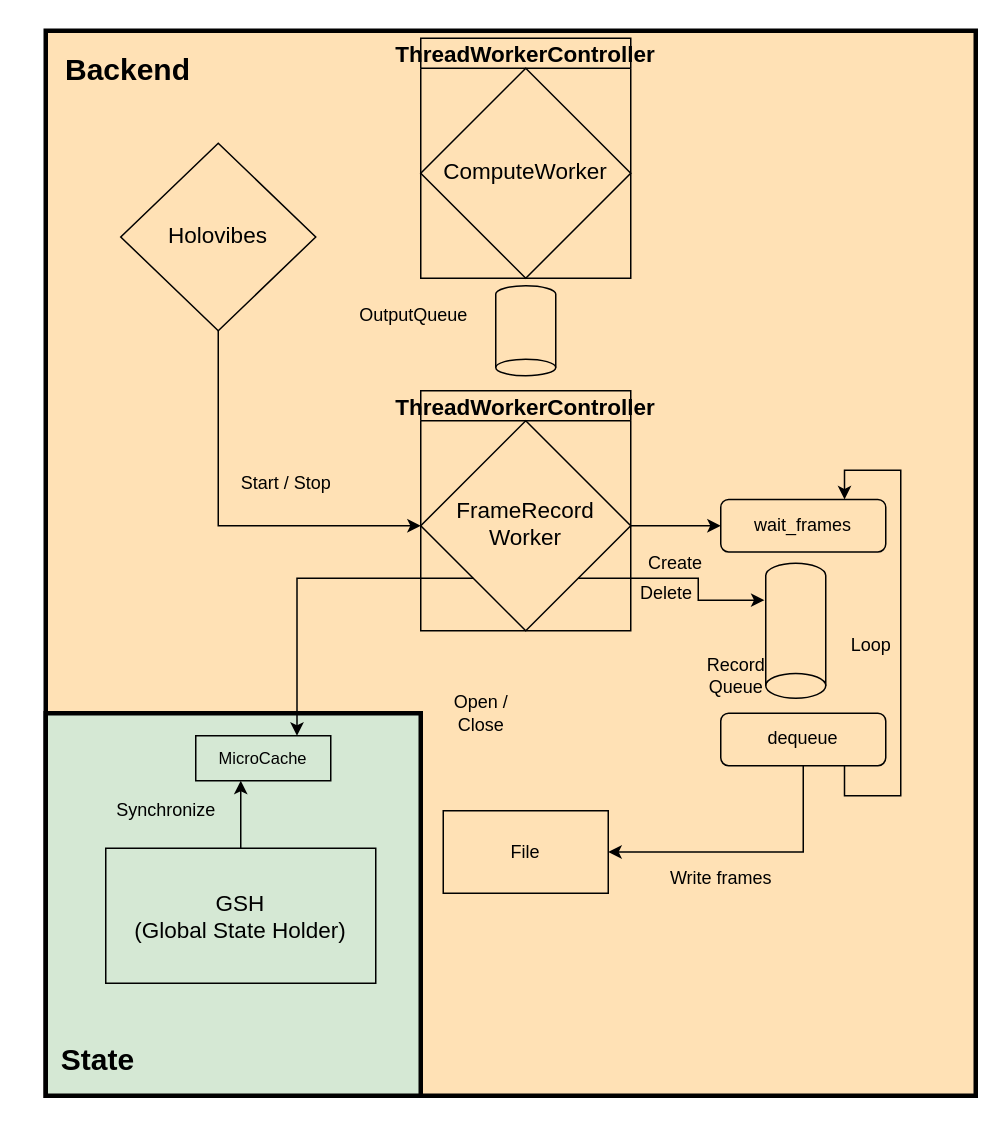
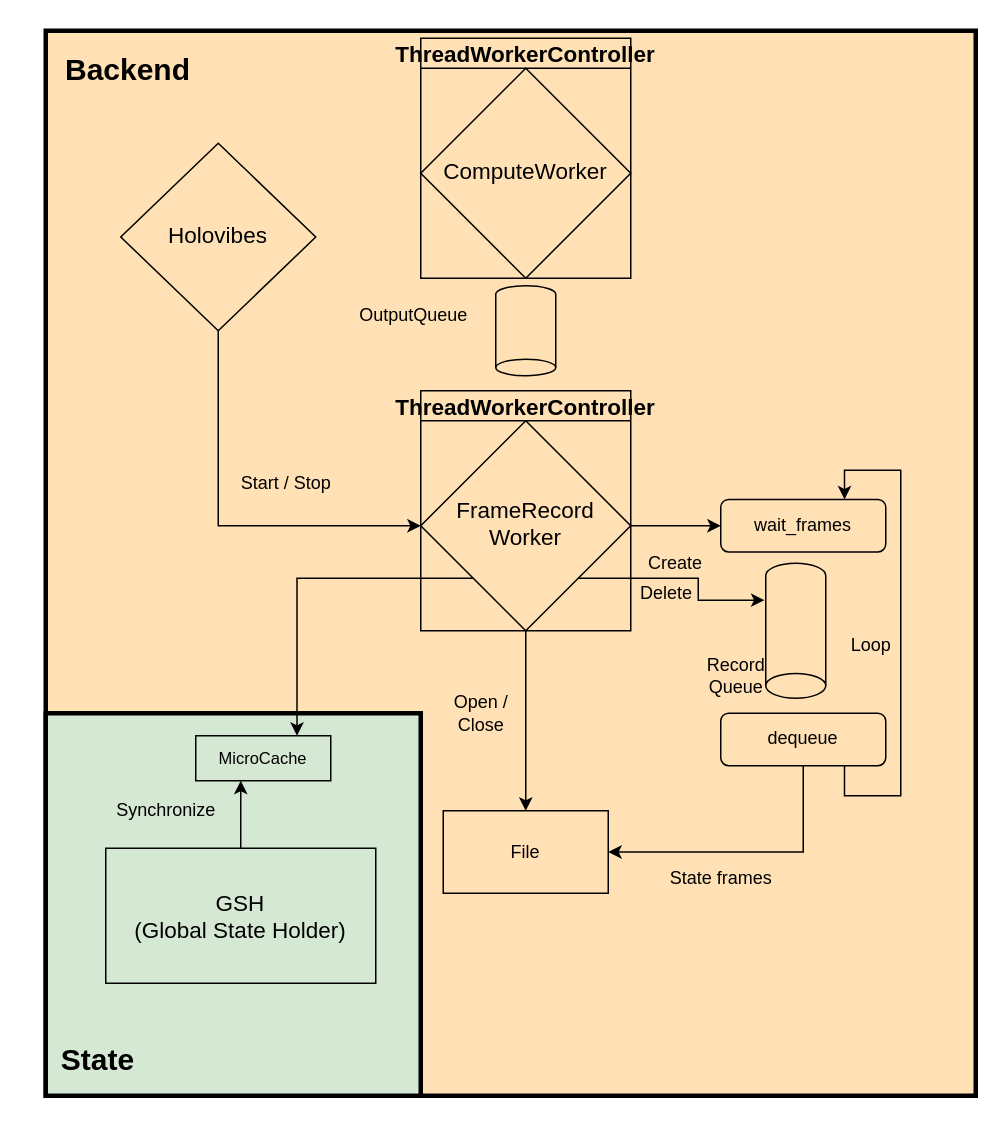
+ <mxCell id="30" style="edgeStyle=orthogonalEdgeStyle;rounded=0;orthogonalLoop=1;jettySize=auto;html=1;exitX=0.5;exitY=0;exitDx=0;exitDy=0;" edge="1" parent="1" source="7" target="16"><mxGeometry relative="1" as="geometry" /></mxCell>
- <mxCell id="20" value="Write frames" style="text;html=1;align=center;verticalAlign=middle;resizable=0;points=[];autosize=1;strokeColor=none;fillColor=none;" vertex="1" parent="1"><mxGeometry x="435" y="575" width="90" height="20" as="geometry" /></mxCell>
+ <mxCell id="20" value="State frames" style="text;html=1;align=center;verticalAlign=middle;resizable=0;points=[];autosize=1;strokeColor=none;fillColor=none;" vertex="1" parent="1"><mxGeometry x="435" y="575" width="90" height="20" as="geometry" /></mxCell>
